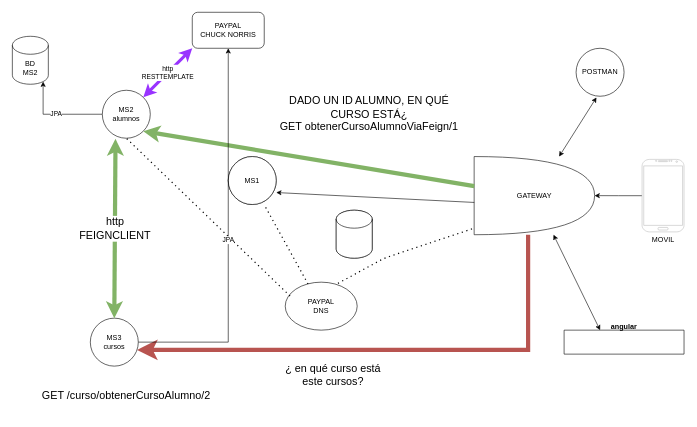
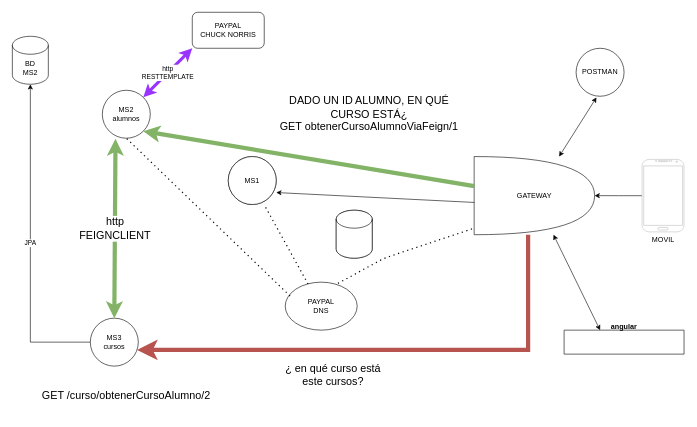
- <mxCell id="3" value="JPA" style="edgeStyle=orthogonalEdgeStyle;rounded=0;orthogonalLoop=1;jettySize=auto;html=1;entryX=0.855;entryY=1;entryDx=0;entryDy=-4.35;entryPerimeter=0;" parent="1" source="4" target="23" edge="1"><mxGeometry relative="1" as="geometry" /></mxCell>
- <mxCell id="18" value="JPA" style="edgeStyle=orthogonalEdgeStyle;rounded=0;orthogonalLoop=1;jettySize=auto;html=1;strokeWidth=1;" parent="1" source="19" target="15" edge="1"><mxGeometry relative="1" as="geometry" /></mxCell>
+ <mxCell id="18" value="JPA" style="edgeStyle=orthogonalEdgeStyle;rounded=0;orthogonalLoop=1;jettySize=auto;html=1;entryX=0.5;entryY=1;entryDx=0;entryDy=0;entryPerimeter=0;strokeWidth=1;" parent="1" source="19" target="23" edge="1"><mxGeometry relative="1" as="geometry" /></mxCell>
